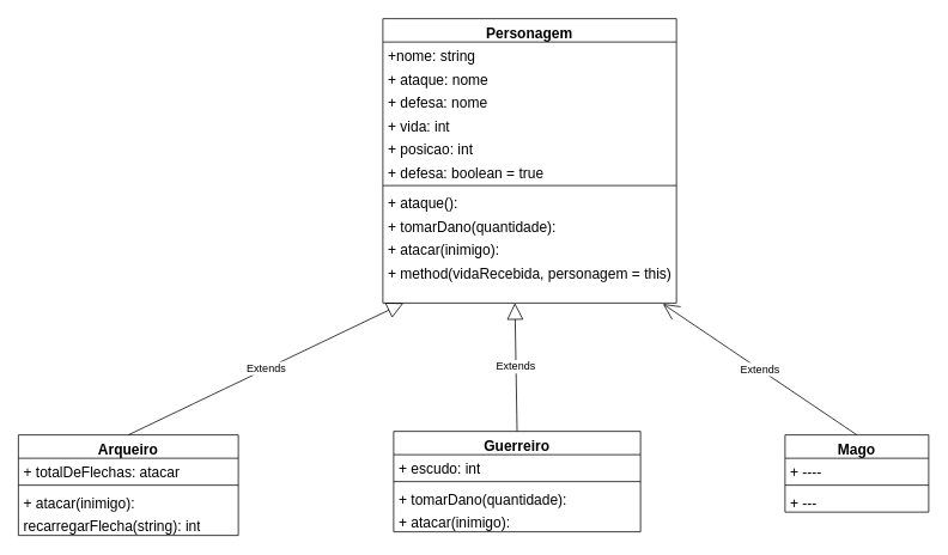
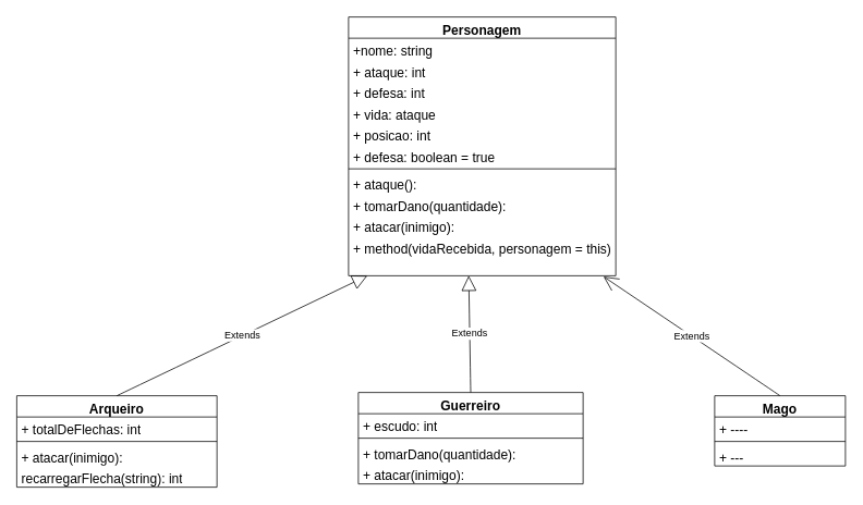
- <mxCell id="4" value="+ ataque: nome" style="text;strokeColor=none;fillColor=none;align=left;verticalAlign=top;spacingLeft=4;spacingRight=4;overflow=hidden;rotatable=0;points=[[0,0.5],[1,0.5]];portConstraint=eastwest;whiteSpace=wrap;html=1;fontSize=16;" vertex="1" parent="2"><mxGeometry y="52" width="327" height="26" as="geometry" /></mxCell>
+ <mxCell id="4" value="+ ataque: int" style="text;strokeColor=none;fillColor=none;align=left;verticalAlign=top;spacingLeft=4;spacingRight=4;overflow=hidden;rotatable=0;points=[[0,0.5],[1,0.5]];portConstraint=eastwest;whiteSpace=wrap;html=1;fontSize=16;" vertex="1" parent="2"><mxGeometry y="52" width="327" height="26" as="geometry" /></mxCell>
- <mxCell id="5" value="+ defesa: nome" style="text;strokeColor=none;fillColor=none;align=left;verticalAlign=top;spacingLeft=4;spacingRight=4;overflow=hidden;rotatable=0;points=[[0,0.5],[1,0.5]];portConstraint=eastwest;whiteSpace=wrap;html=1;fontSize=16;" vertex="1" parent="2"><mxGeometry y="78" width="327" height="26" as="geometry" /></mxCell>
+ <mxCell id="5" value="+ defesa: int" style="text;strokeColor=none;fillColor=none;align=left;verticalAlign=top;spacingLeft=4;spacingRight=4;overflow=hidden;rotatable=0;points=[[0,0.5],[1,0.5]];portConstraint=eastwest;whiteSpace=wrap;html=1;fontSize=16;" vertex="1" parent="2"><mxGeometry y="78" width="327" height="26" as="geometry" /></mxCell>
- <mxCell id="6" value="+ vida: int" style="text;strokeColor=none;fillColor=none;align=left;verticalAlign=top;spacingLeft=4;spacingRight=4;overflow=hidden;rotatable=0;points=[[0,0.5],[1,0.5]];portConstraint=eastwest;whiteSpace=wrap;html=1;fontSize=16;" vertex="1" parent="2"><mxGeometry y="104" width="327" height="26" as="geometry" /></mxCell>
+ <mxCell id="6" value="+ vida: ataque" style="text;strokeColor=none;fillColor=none;align=left;verticalAlign=top;spacingLeft=4;spacingRight=4;overflow=hidden;rotatable=0;points=[[0,0.5],[1,0.5]];portConstraint=eastwest;whiteSpace=wrap;html=1;fontSize=16;" vertex="1" parent="2"><mxGeometry y="104" width="327" height="26" as="geometry" /></mxCell>
- <mxCell id="15" value="+ totalDeFlechas: atacar" style="text;strokeColor=none;fillColor=none;align=left;verticalAlign=top;spacingLeft=4;spacingRight=4;overflow=hidden;rotatable=0;points=[[0,0.5],[1,0.5]];portConstraint=eastwest;whiteSpace=wrap;html=1;fontSize=16;" vertex="1" parent="14"><mxGeometry y="26" width="245" height="26" as="geometry" /></mxCell>
+ <mxCell id="15" value="+ totalDeFlechas: int" style="text;strokeColor=none;fillColor=none;align=left;verticalAlign=top;spacingLeft=4;spacingRight=4;overflow=hidden;rotatable=0;points=[[0,0.5],[1,0.5]];portConstraint=eastwest;whiteSpace=wrap;html=1;fontSize=16;" vertex="1" parent="14"><mxGeometry y="26" width="245" height="26" as="geometry" /></mxCell>
